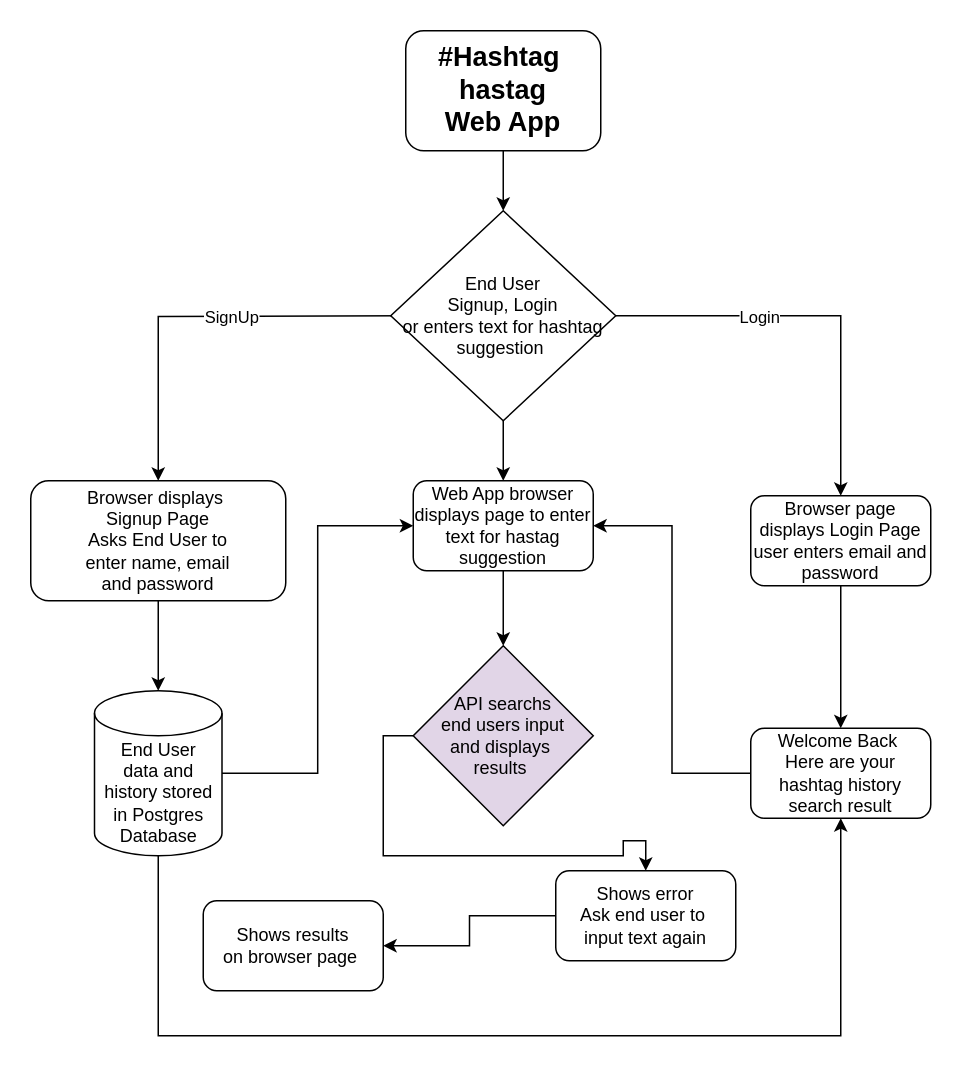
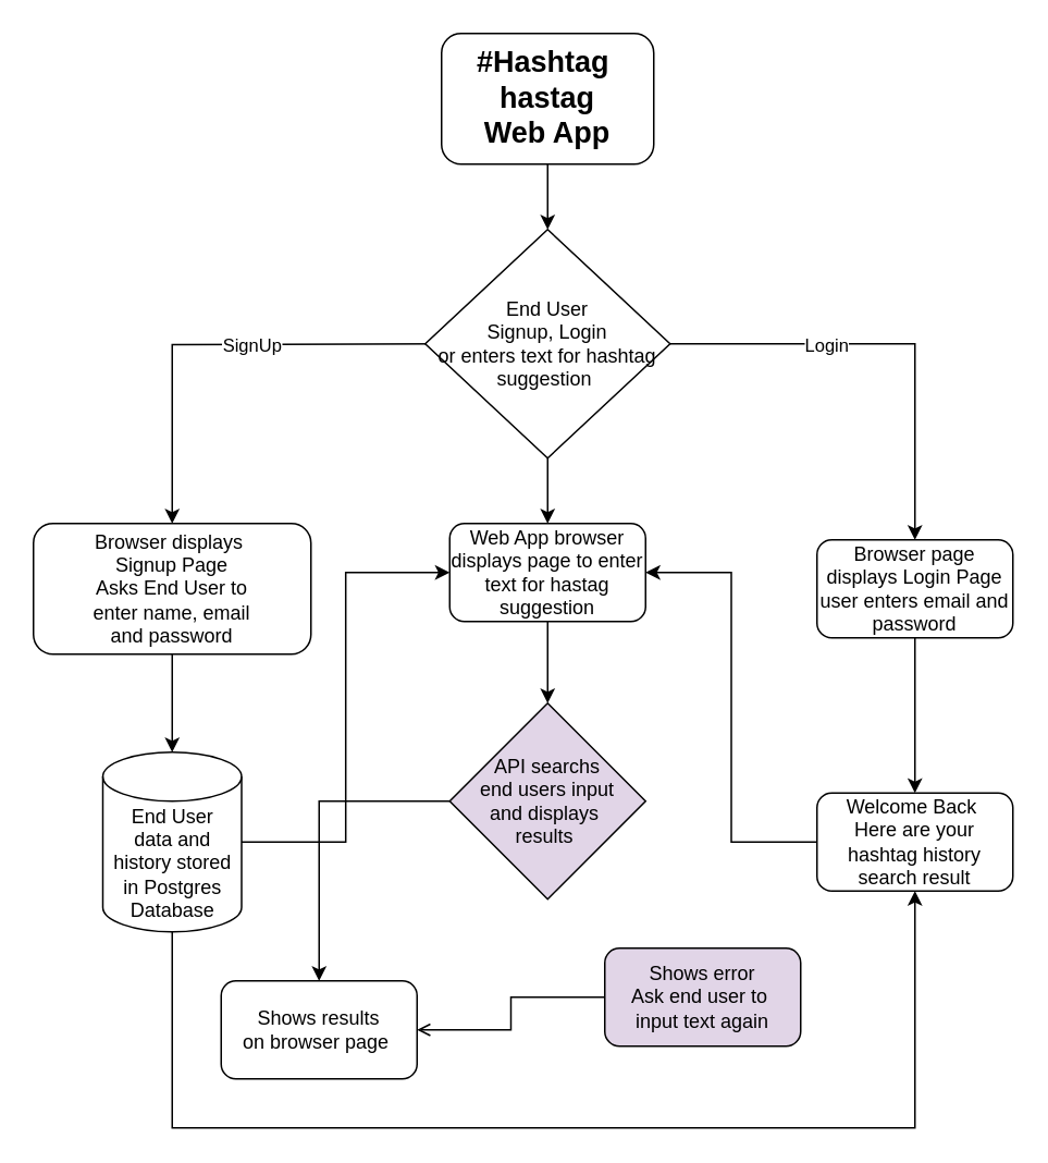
- <mxCell id="10" style="edgeStyle=orthogonalEdgeStyle;rounded=0;orthogonalLoop=1;jettySize=auto;html=1;exitX=0;exitY=0.5;exitDx=0;exitDy=0;" parent="1" source="11" target="14" edge="1"><mxGeometry relative="1" as="geometry" /></mxCell>
+ <mxCell id="10" style="edgeStyle=orthogonalEdgeStyle;rounded=0;orthogonalLoop=1;jettySize=auto;html=1;exitX=0;exitY=0.5;exitDx=0;exitDy=0;" parent="1" source="11" target="12" edge="1"><mxGeometry relative="1" as="geometry" /></mxCell>
- <mxCell id="14" value="Shows error&lt;br&gt;Ask end user to&amp;nbsp;&lt;br&gt;input text again" style="rounded=1;whiteSpace=wrap;html=1;" parent="1" vertex="1"><mxGeometry x="370" y="580" width="120" height="60" as="geometry" /></mxCell>
+ <mxCell id="14" value="Shows error&lt;br&gt;Ask end user to&amp;nbsp;&lt;br&gt;input text again" style="rounded=1;whiteSpace=wrap;html=1;fillColor=#e1d5e7;" parent="1" vertex="1"><mxGeometry x="370" y="580" width="120" height="60" as="geometry" /></mxCell>
- <mxCell id="13" style="edgeStyle=orthogonalEdgeStyle;rounded=0;orthogonalLoop=1;jettySize=auto;html=1;exitX=0;exitY=0.5;exitDx=0;exitDy=0;" parent="1" source="14" target="12" edge="1"><mxGeometry relative="1" as="geometry"><mxPoint x="265" y="700" as="targetPoint" /></mxGeometry></mxCell>
+ <mxCell id="13" style="edgeStyle=orthogonalEdgeStyle;rounded=0;orthogonalLoop=1;jettySize=auto;html=1;exitX=0;exitY=0.5;exitDx=0;exitDy=0;endArrow=open;" parent="1" source="14" target="12" edge="1"><mxGeometry relative="1" as="geometry"><mxPoint x="265" y="700" as="targetPoint" /></mxGeometry></mxCell>
